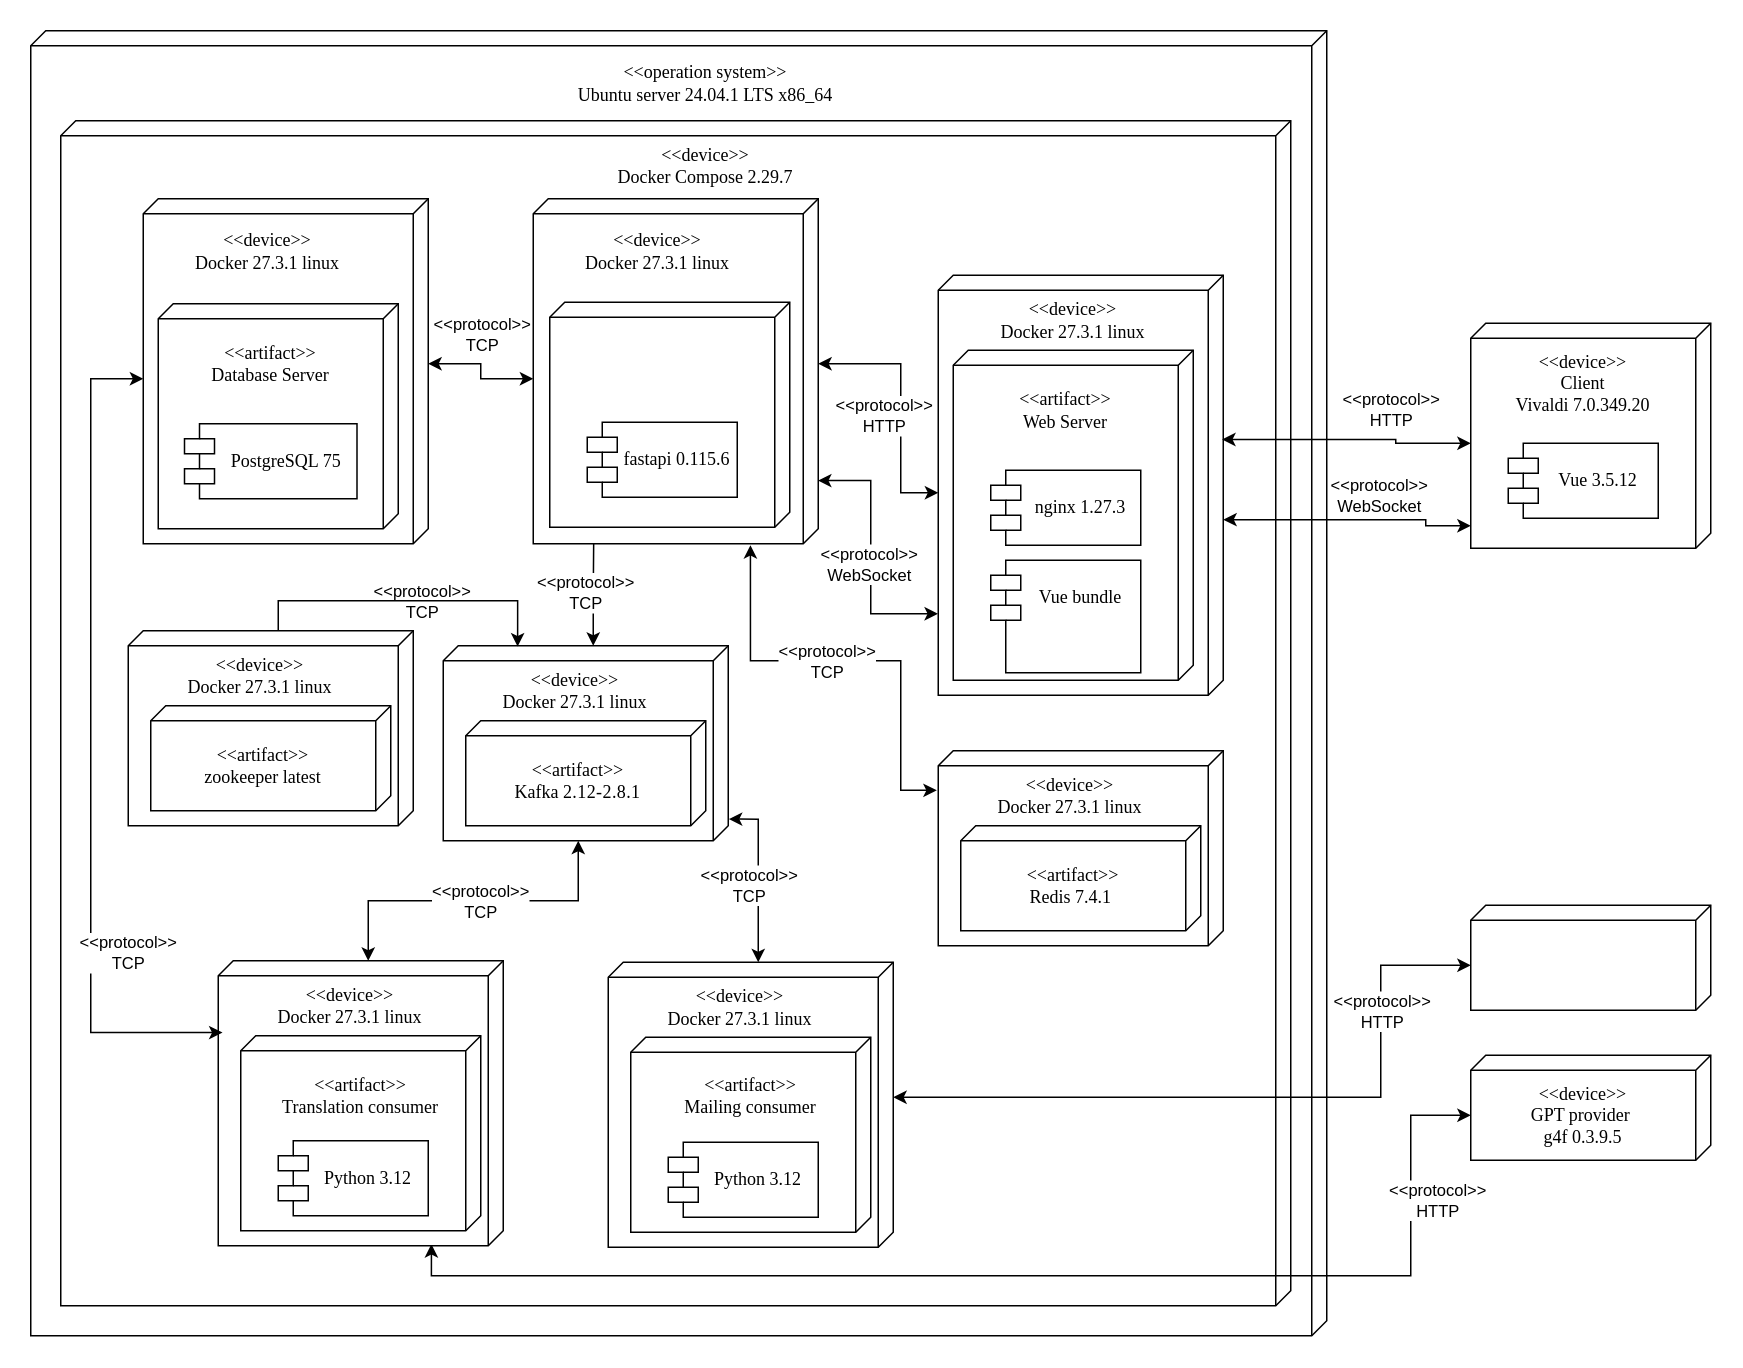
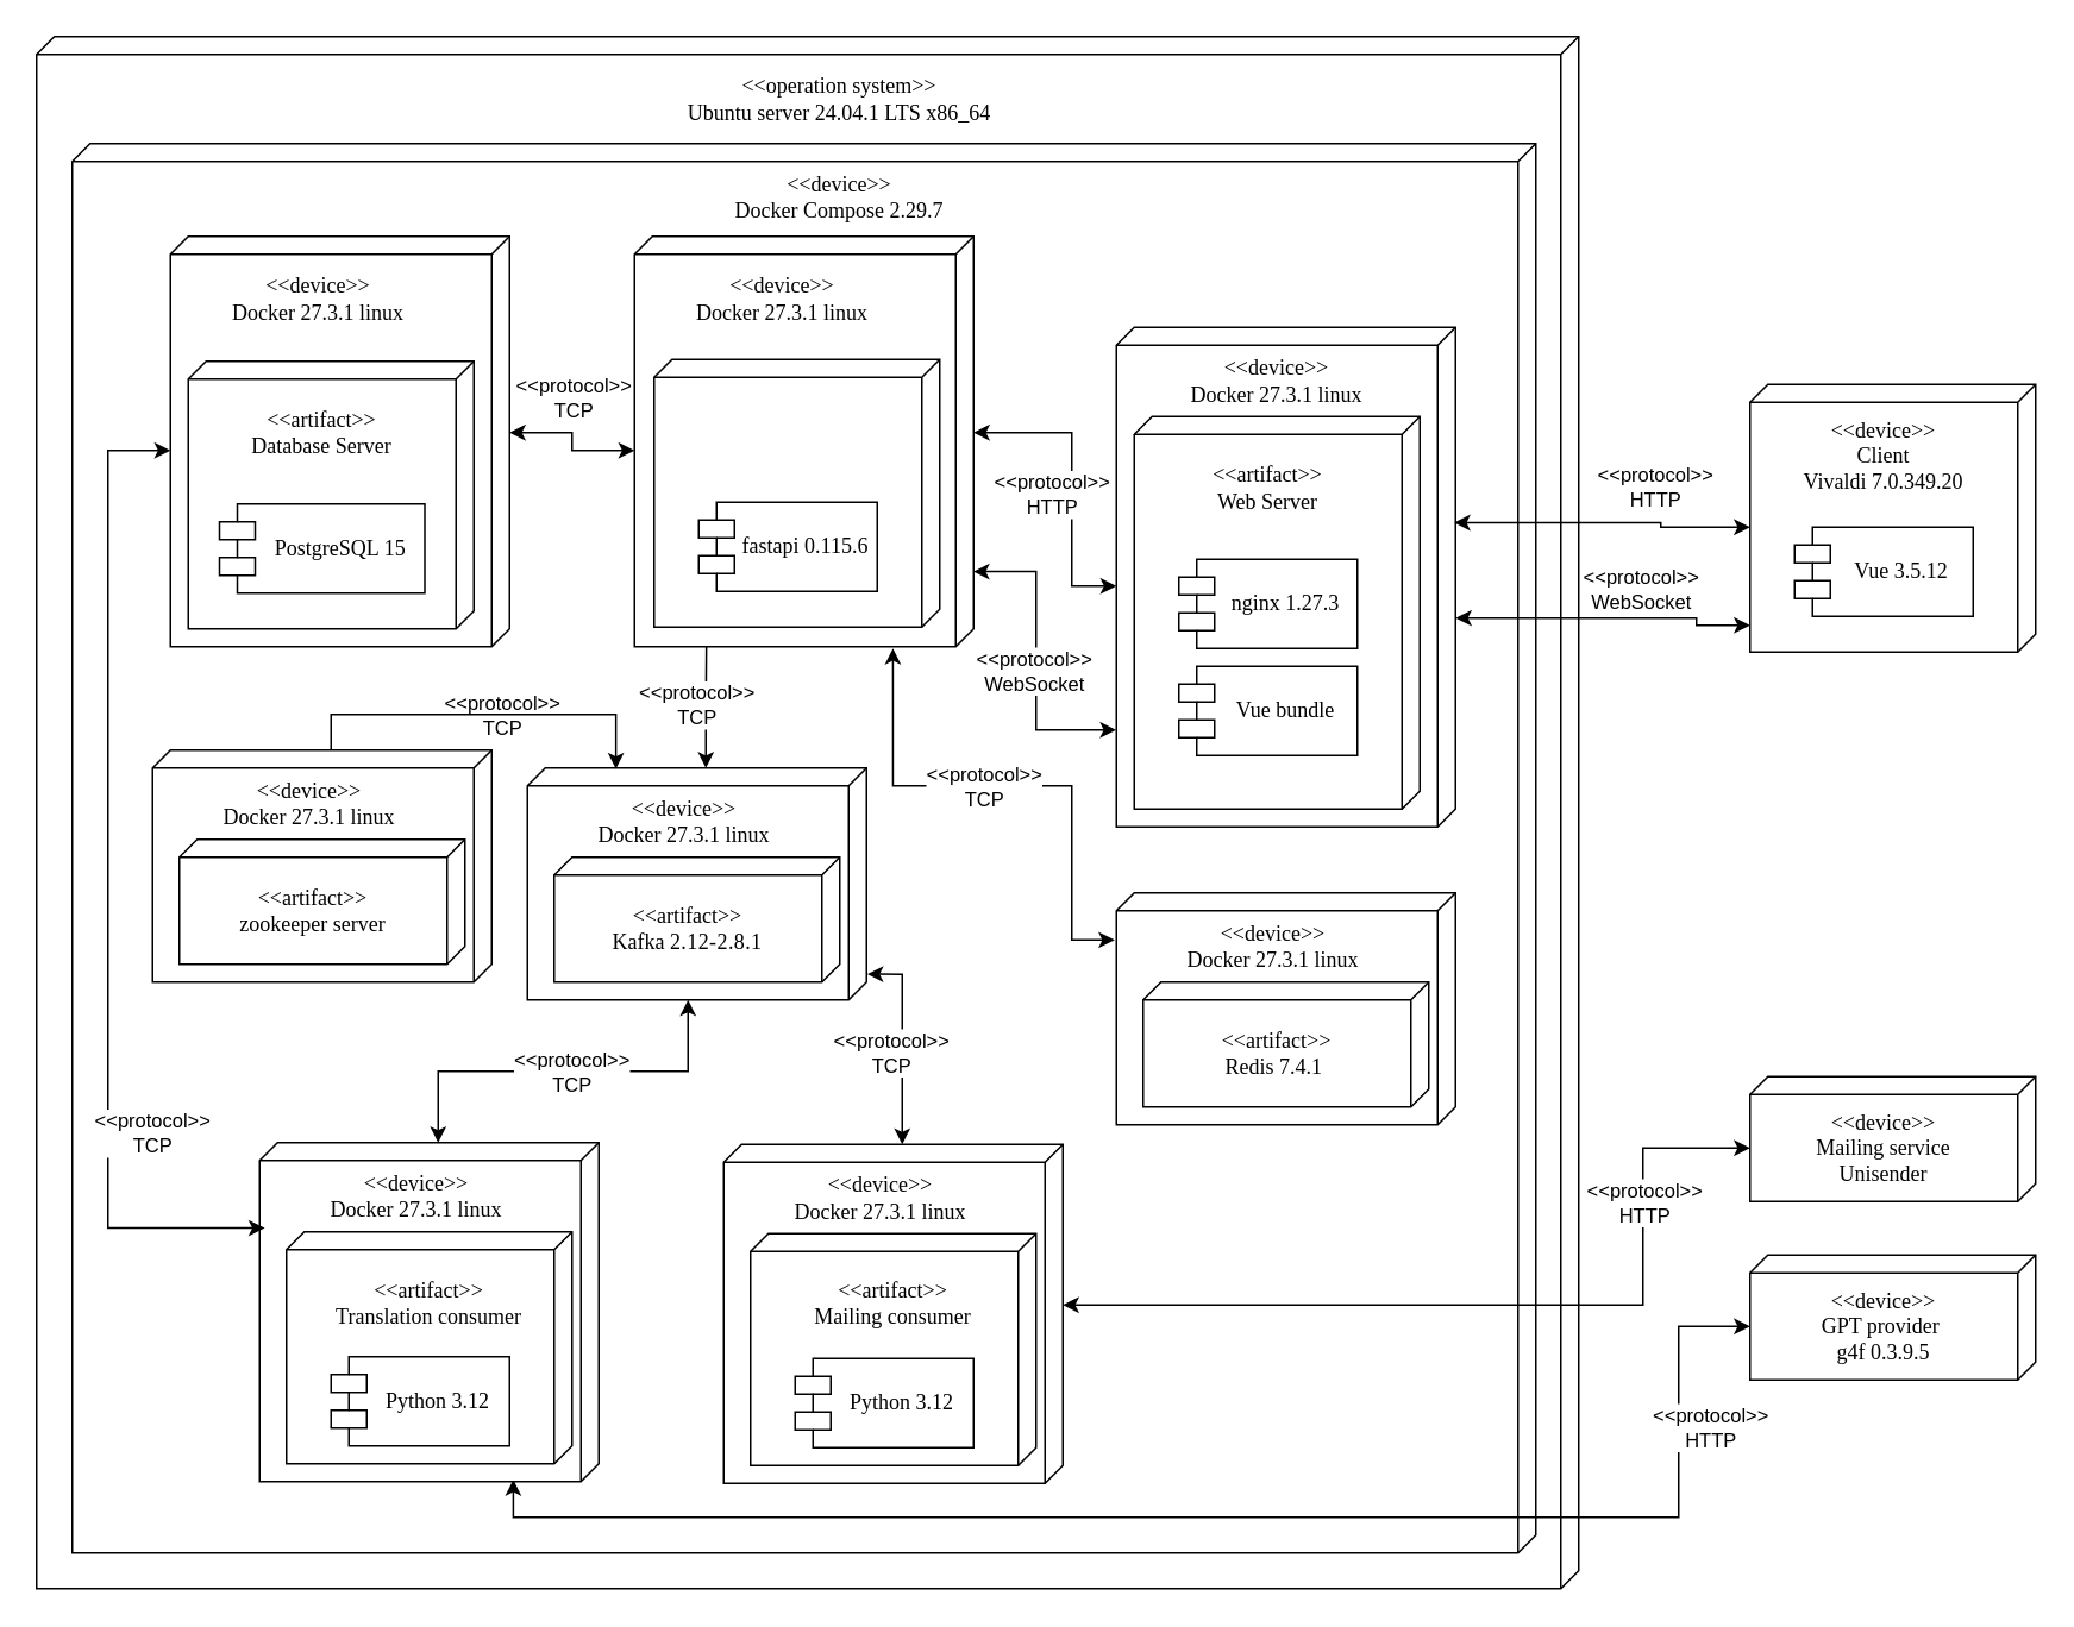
- <mxCell id="12" value="PostgreSQL 75" style="shape=module;align=left;spacingLeft=20;align=center;verticalAlign=top;whiteSpace=wrap;html=1;fontFamily=Times New Roman;spacingTop=11;" parent="1" vertex="1"><mxGeometry x="122.5" y="282" width="115" height="50" as="geometry" /></mxCell>
+ <mxCell id="12" value="PostgreSQL 15" style="shape=module;align=left;spacingLeft=20;align=center;verticalAlign=top;whiteSpace=wrap;html=1;fontFamily=Times New Roman;spacingTop=11;" parent="1" vertex="1"><mxGeometry x="122.5" y="282" width="115" height="50" as="geometry" /></mxCell>
- <mxCell id="39" value="Vue bundle" style="shape=module;align=left;spacingLeft=20;align=center;verticalAlign=top;whiteSpace=wrap;html=1;fontFamily=Times New Roman;spacingTop=11;" parent="1" vertex="1"><mxGeometry x="660" y="373" width="100" height="75" as="geometry" /></mxCell>
+ <mxCell id="39" value="Vue bundle" style="shape=module;align=left;spacingLeft=20;align=center;verticalAlign=top;whiteSpace=wrap;html=1;fontFamily=Times New Roman;spacingTop=11;" parent="1" vertex="1"><mxGeometry x="660" y="373" width="100" height="50" as="geometry" /></mxCell>
- <mxCell id="71" value="&lt;font style=&quot;font-size: 12px;&quot; face=&quot;Times New Roman&quot;&gt;&amp;lt;&amp;lt;artifact&amp;gt;&amp;gt;&lt;/font&gt;&lt;div&gt;&lt;font face=&quot;TATKIw89jByi1dCgMb_N&quot;&gt;zookeeper latest&lt;/font&gt;&lt;/div&gt;" style="text;html=1;align=center;verticalAlign=middle;whiteSpace=wrap;rounded=0;fontFamily=Times New Roman;" parent="1" vertex="1"><mxGeometry x="115" y="490" width="120" height="40" as="geometry" /></mxCell>
+ <mxCell id="71" value="&lt;font style=&quot;font-size: 12px;&quot; face=&quot;Times New Roman&quot;&gt;&amp;lt;&amp;lt;artifact&amp;gt;&amp;gt;&lt;/font&gt;&lt;div&gt;&lt;font face=&quot;TATKIw89jByi1dCgMb_N&quot;&gt;zookeeper server&lt;/font&gt;&lt;/div&gt;" style="text;html=1;align=center;verticalAlign=middle;whiteSpace=wrap;rounded=0;fontFamily=Times New Roman;" parent="1" vertex="1"><mxGeometry x="115" y="490" width="120" height="40" as="geometry" /></mxCell>
+ <mxCell id="36" value="&amp;lt;&amp;lt;device&amp;gt;&amp;gt;&lt;div&gt;Mailing service&lt;/div&gt;&lt;div&gt;Unisender&lt;/div&gt;" style="text;html=1;align=center;verticalAlign=middle;whiteSpace=wrap;rounded=0;fontFamily=Times New Roman;" parent="1" vertex="1"><mxGeometry x="995" y="623" width="120" height="40" as="geometry" /></mxCell>
